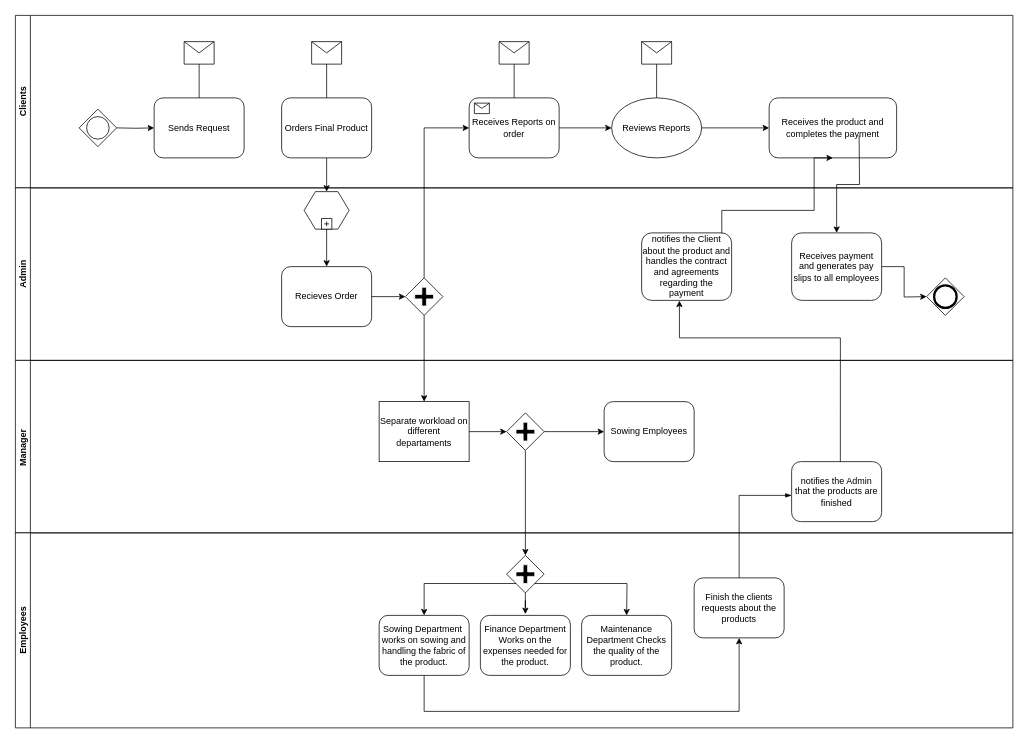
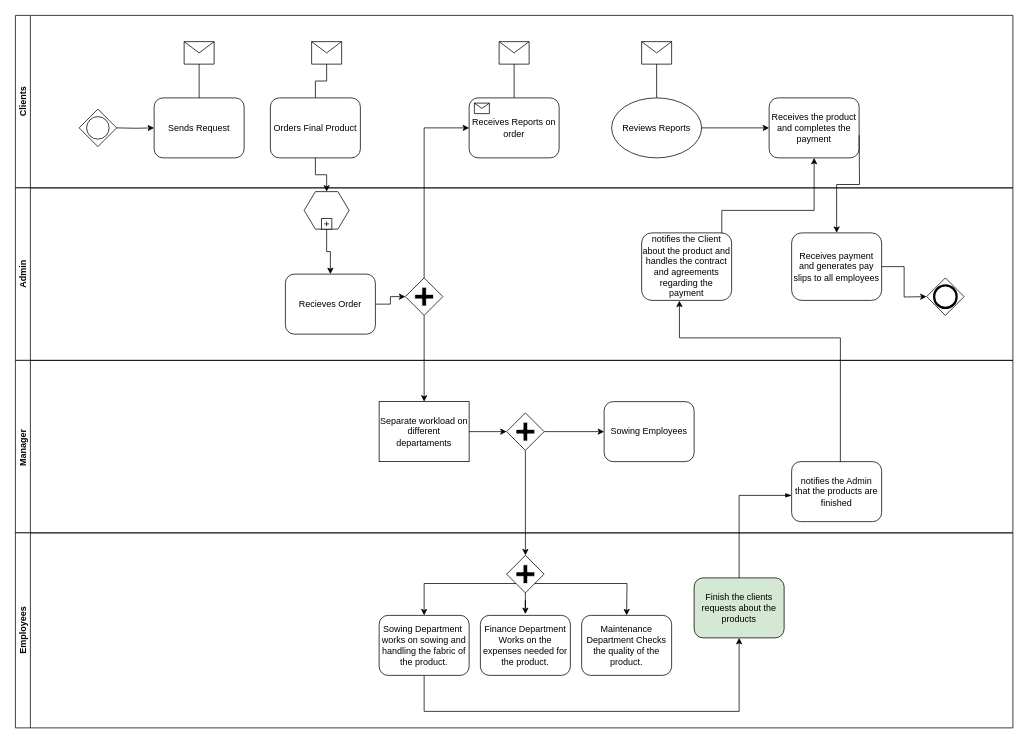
- <mxCell id="3" value="Orders Final Product" style="shape=ext;rounded=1;html=1;whiteSpace=wrap;" parent="1" vertex="1"><mxGeometry x="375" y="130" width="120" height="80" as="geometry" /></mxCell>
+ <mxCell id="3" value="Orders Final Product" style="shape=ext;rounded=1;html=1;whiteSpace=wrap;" parent="1" vertex="1"><mxGeometry x="360" y="130" width="120" height="80" as="geometry" /></mxCell>
- <mxCell id="19" style="edgeStyle=orthogonalEdgeStyle;rounded=0;html=1;jettySize=auto;orthogonalLoop=1;" parent="1" source="11" target="10" edge="1"><mxGeometry relative="1" as="geometry" /></mxCell>
- <mxCell id="34" value="Receives the product and completes the payment" style="html=1;whiteSpace=wrap;rounded=1;" vertex="1" parent="32"><mxGeometry x="1005" y="110" width="170" height="80" as="geometry" /></mxCell>
+ <mxCell id="34" value="Receives the product and completes the payment" style="html=1;whiteSpace=wrap;rounded=1;" vertex="1" parent="32"><mxGeometry x="1005" y="110" width="120" height="80" as="geometry" /></mxCell>
- <mxCell id="8" value="Recieves Order" style="shape=ext;rounded=1;html=1;whiteSpace=wrap;" parent="1" vertex="1"><mxGeometry x="375" y="355" width="120" height="80" as="geometry" /></mxCell>
+ <mxCell id="8" value="Recieves Order" style="shape=ext;rounded=1;html=1;whiteSpace=wrap;" parent="1" vertex="1"><mxGeometry x="380" y="365" width="120" height="80" as="geometry" /></mxCell>
- <mxCell id="54" value="Finish the clients requests about the products" style="html=1;whiteSpace=wrap;rounded=1;" vertex="1" parent="45"><mxGeometry x="905" y="60" width="120" height="80" as="geometry" /></mxCell>
+ <mxCell id="54" value="Finish the clients requests about the products" style="html=1;whiteSpace=wrap;rounded=1;fillColor=#d5e8d4;" vertex="1" parent="45"><mxGeometry x="905" y="60" width="120" height="80" as="geometry" /></mxCell>
